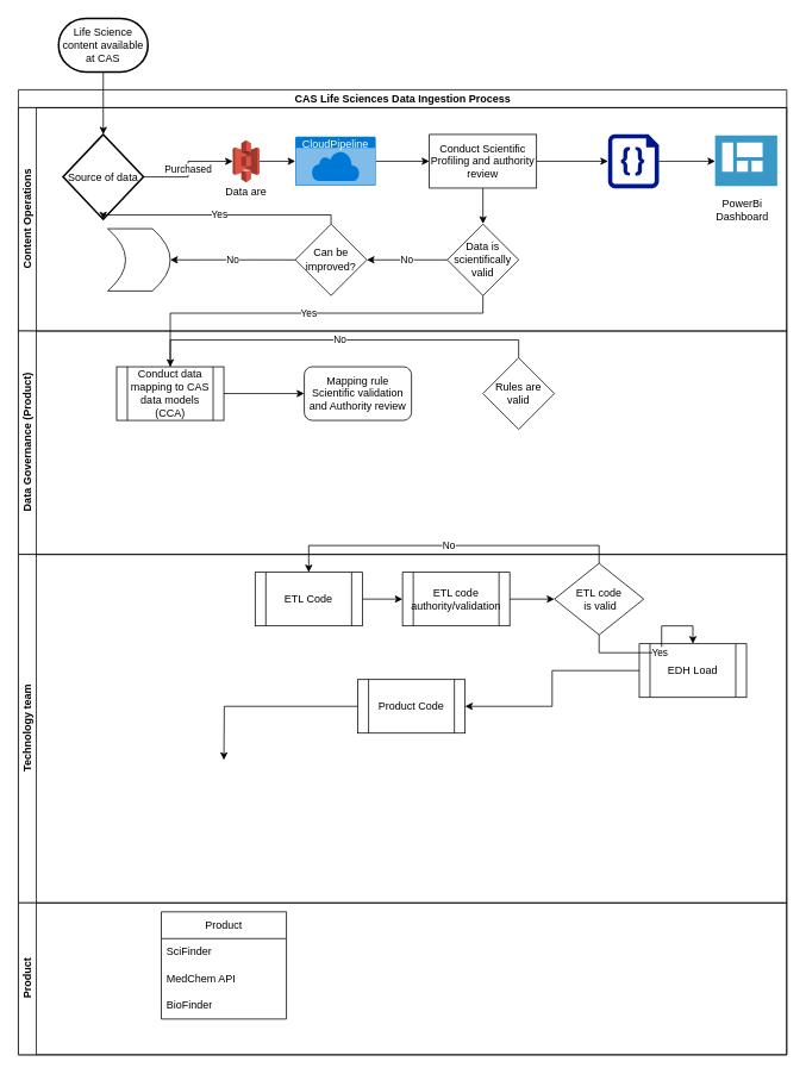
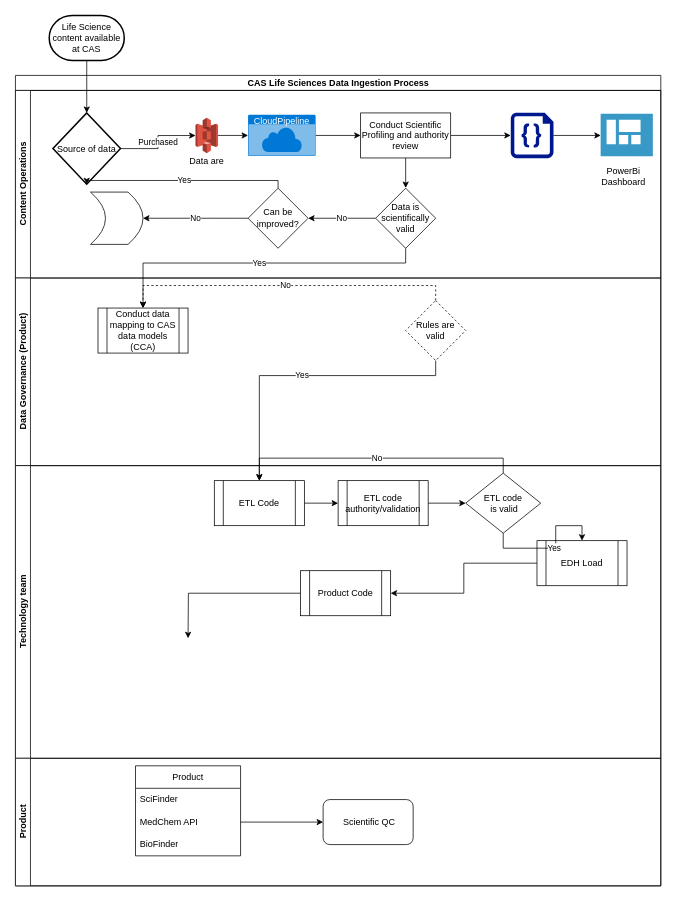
- <mxCell id="49" value="Yes" style="edgeStyle=orthogonalEdgeStyle;rounded=0;orthogonalLoop=1;jettySize=auto;html=1;entryX=0.5;entryY=0;entryDx=0;entryDy=0;endArrow=none;" edge="1" parent="2" source="13" target="25"><mxGeometry relative="1" as="geometry"><Array as="points"><mxPoint x="520" y="250" /><mxPoint x="170" y="250" /></Array></mxGeometry></mxCell>
+ <mxCell id="49" value="Yes" style="edgeStyle=orthogonalEdgeStyle;rounded=0;orthogonalLoop=1;jettySize=auto;html=1;entryX=0.5;entryY=0;entryDx=0;entryDy=0;" edge="1" parent="2" source="13" target="25"><mxGeometry relative="1" as="geometry"><Array as="points"><mxPoint x="520" y="250" /><mxPoint x="170" y="250" /></Array></mxGeometry></mxCell>
- <mxCell id="28" value="No" style="edgeStyle=orthogonalEdgeStyle;rounded=0;orthogonalLoop=1;jettySize=auto;html=1;exitX=0.5;exitY=0;exitDx=0;exitDy=0;entryX=0.5;entryY=0;entryDx=0;entryDy=0;" edge="1" parent="24" source="29" target="25"><mxGeometry relative="1" as="geometry" /></mxCell>
+ <mxCell id="28" value="No" style="edgeStyle=orthogonalEdgeStyle;rounded=0;orthogonalLoop=1;jettySize=auto;html=1;exitX=0.5;exitY=0;exitDx=0;exitDy=0;entryX=0.5;entryY=0;entryDx=0;entryDy=0;dashed=1;" edge="1" parent="24" source="29" target="25"><mxGeometry relative="1" as="geometry" /></mxCell>
- <mxCell id="27" style="edgeStyle=orthogonalEdgeStyle;rounded=0;orthogonalLoop=1;jettySize=auto;html=1;exitX=1;exitY=0.5;exitDx=0;exitDy=0;entryX=0;entryY=0.5;entryDx=0;entryDy=0;" edge="1" parent="24" source="25" target="26"><mxGeometry relative="1" as="geometry" /></mxCell>
- <mxCell id="26" value="Mapping rule Scientific validation and Authority review" style="rounded=1;whiteSpace=wrap;html=1;" vertex="1" parent="24"><mxGeometry x="320" y="40" width="120" height="60" as="geometry" /></mxCell>
- <mxCell id="29" value="Rules are valid" style="rhombus;whiteSpace=wrap;html=1;" vertex="1" parent="24"><mxGeometry x="520" y="30.0" width="80" height="80" as="geometry" /></mxCell>
+ <mxCell id="29" value="Rules are valid" style="rhombus;whiteSpace=wrap;html=1;dashed=1;" vertex="1" parent="24"><mxGeometry x="520" y="30.0" width="80" height="80" as="geometry" /></mxCell>
+ <mxCell id="50" value="Yes" style="edgeStyle=orthogonalEdgeStyle;rounded=0;orthogonalLoop=1;jettySize=auto;html=1;entryX=0.5;entryY=0;entryDx=0;entryDy=0;" edge="1" parent="2" source="29" target="32"><mxGeometry relative="1" as="geometry"><Array as="points"><mxPoint x="560" y="400" /><mxPoint x="325" y="400" /></Array></mxGeometry></mxCell>
+ <mxCell id="48" style="edgeStyle=orthogonalEdgeStyle;rounded=0;orthogonalLoop=1;jettySize=auto;html=1;exitX=1;exitY=0.5;exitDx=0;exitDy=0;" edge="1" parent="42" source="45" target="47"><mxGeometry relative="1" as="geometry" /></mxCell>
+ <mxCell id="47" value="&amp;nbsp;Scientific QC" style="rounded=1;whiteSpace=wrap;html=1;" vertex="1" parent="42"><mxGeometry x="410" y="55" width="120" height="60" as="geometry" /></mxCell>
